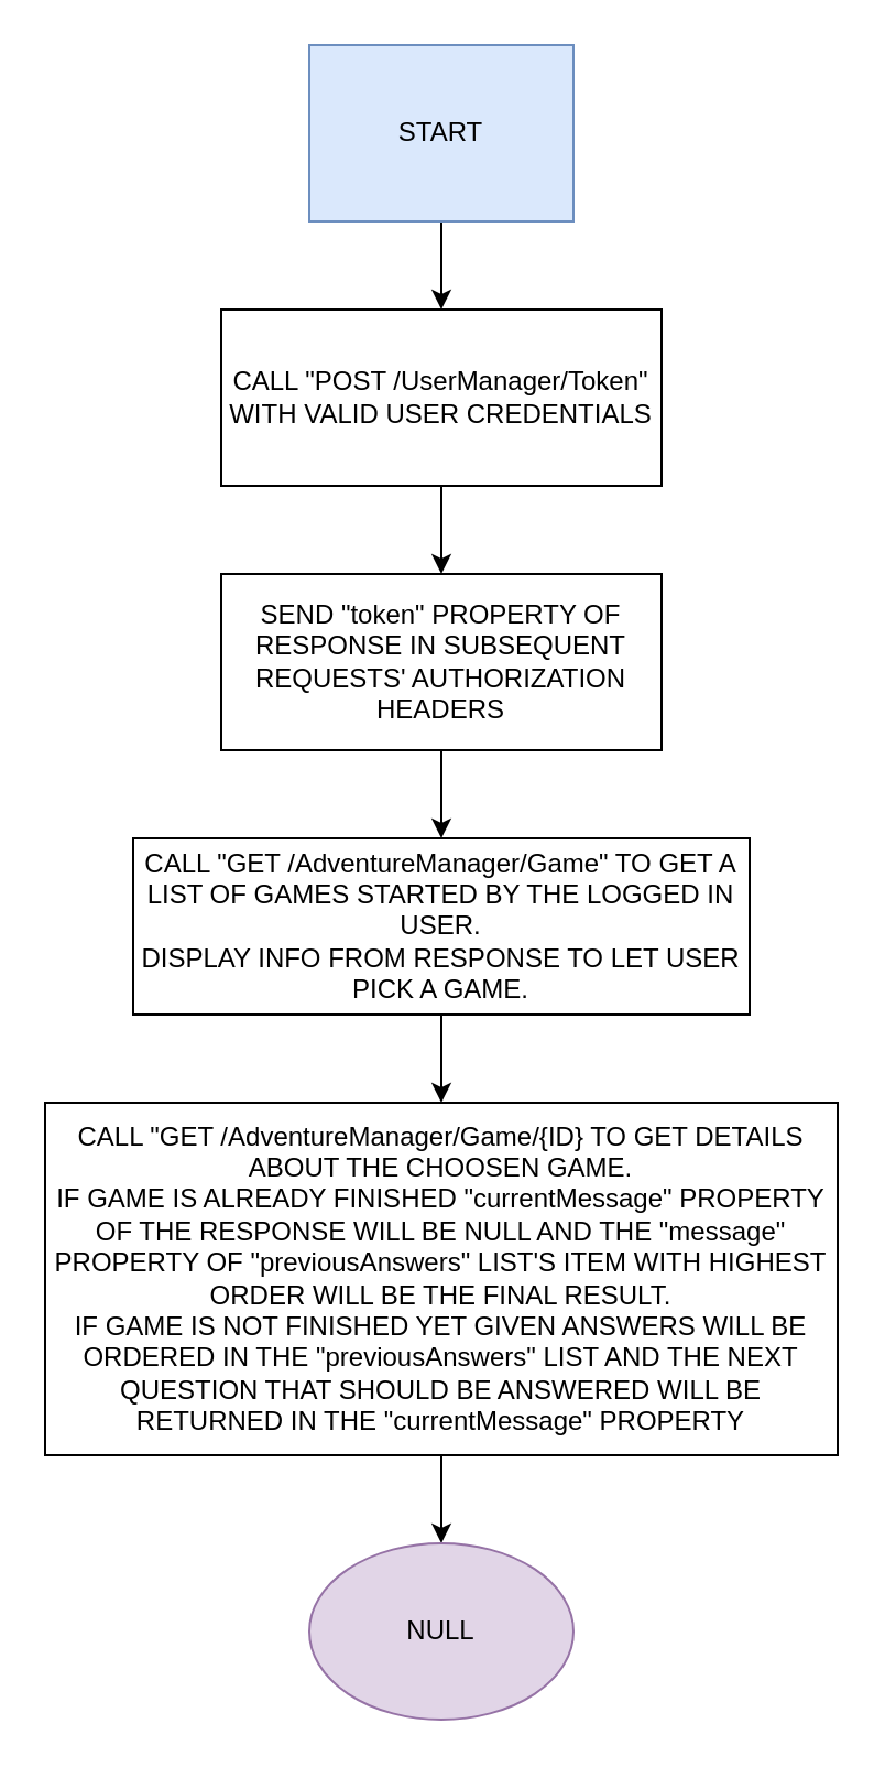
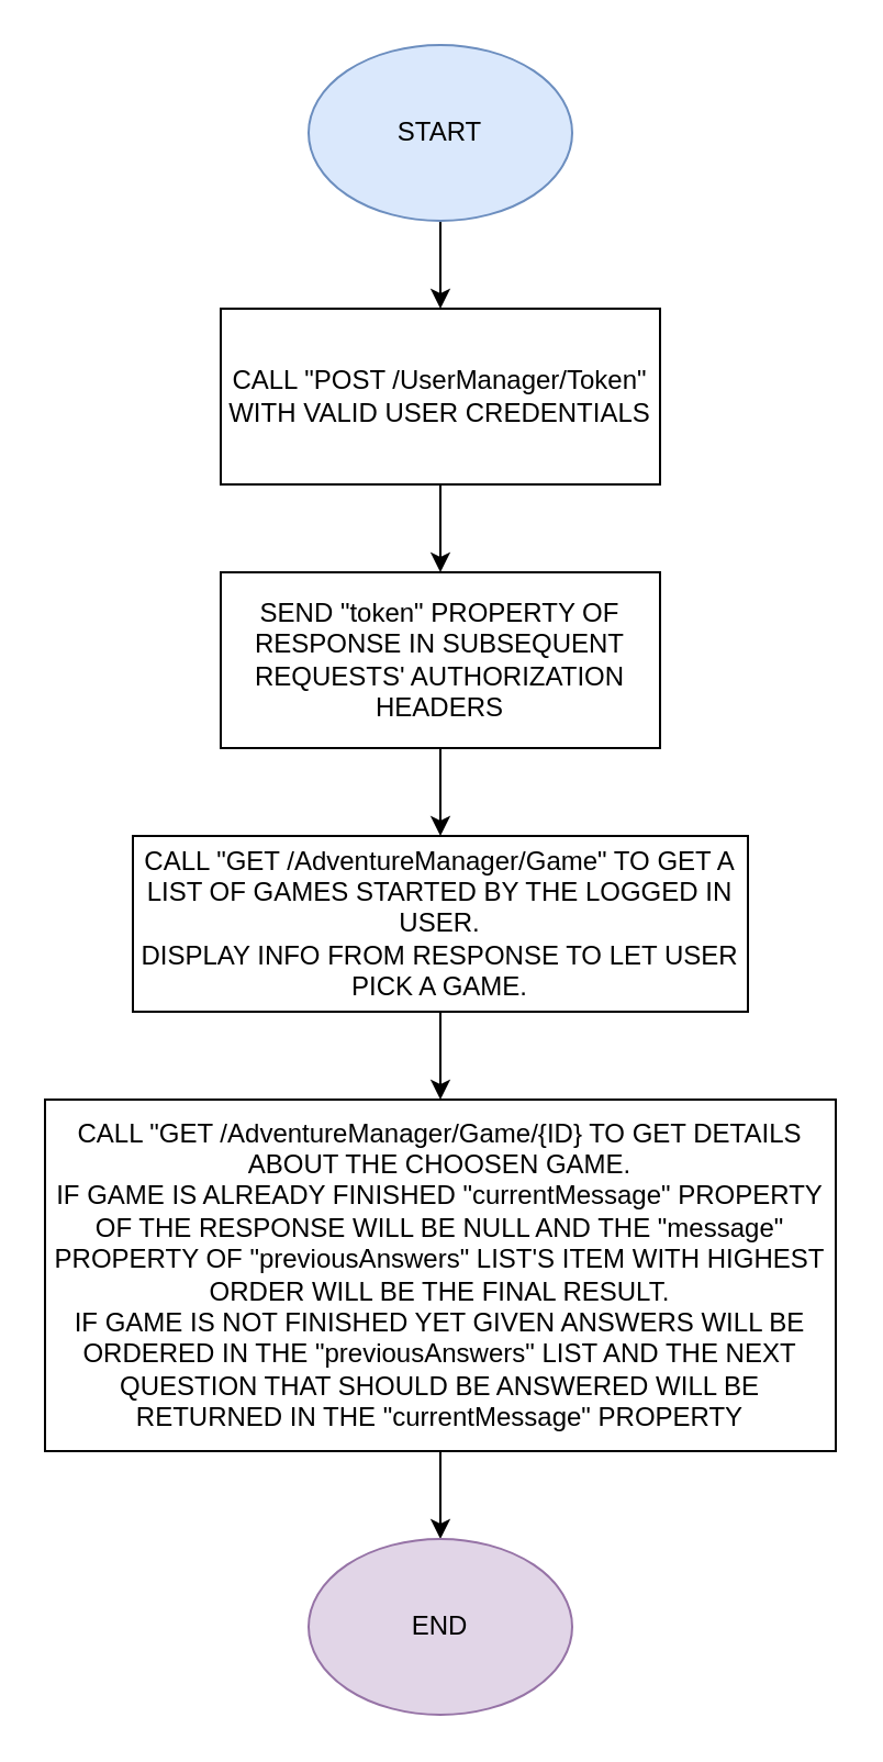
- <mxCell id="3" value="START" style="whiteSpace=wrap;html=1;fillColor=#dae8fc;strokeColor=#6c8ebf;rounded=0;" vertex="1" parent="1"><mxGeometry x="140" width="120" height="80" as="geometry" y="20" /></mxCell>
+ <mxCell id="3" value="START" style="ellipse;whiteSpace=wrap;html=1;fillColor=#dae8fc;strokeColor=#6c8ebf;" vertex="1" parent="1"><mxGeometry x="140" width="120" height="80" as="geometry" y="20" /></mxCell>
- <mxCell id="12" value="NULL" style="ellipse;whiteSpace=wrap;html=1;fillColor=#e1d5e7;strokeColor=#9673a6;" vertex="1" parent="1"><mxGeometry x="140" y="700" width="120" height="80" as="geometry" /></mxCell>
+ <mxCell id="12" value="END" style="ellipse;whiteSpace=wrap;html=1;fillColor=#e1d5e7;strokeColor=#9673a6;" vertex="1" parent="1"><mxGeometry x="140" y="700" width="120" height="80" as="geometry" /></mxCell>
